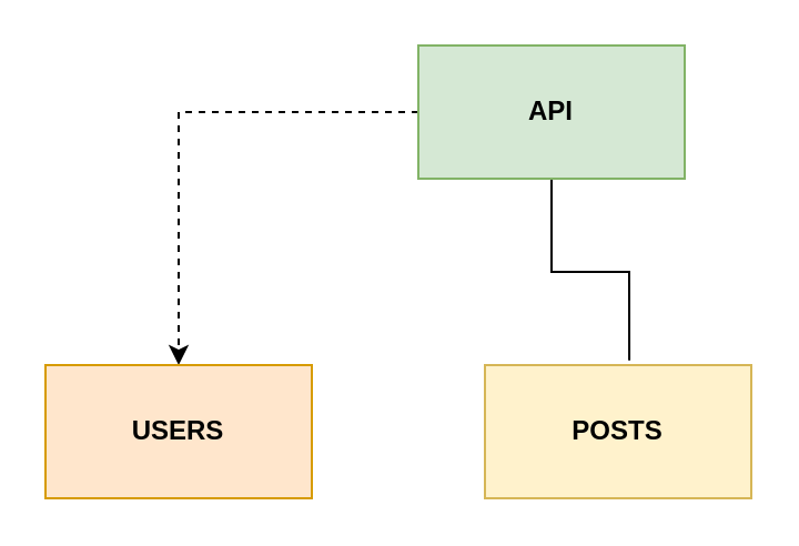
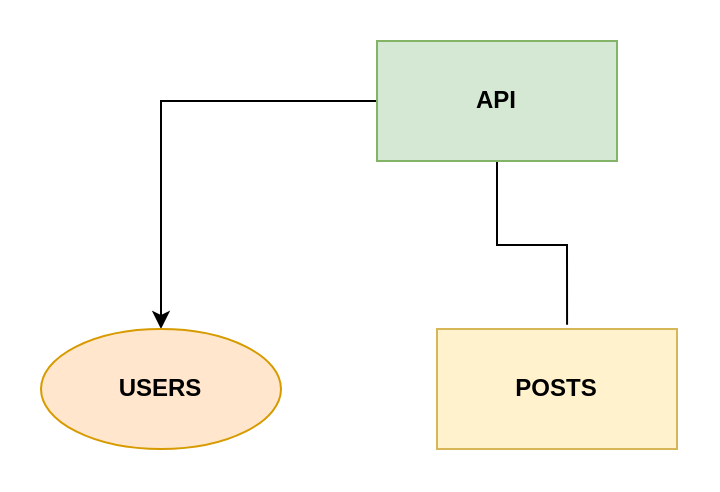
- <mxCell id="2" style="edgeStyle=orthogonalEdgeStyle;rounded=0;orthogonalLoop=1;jettySize=auto;html=1;entryX=0.5;entryY=0;entryDx=0;entryDy=0;dashed=1;" edge="1" parent="1" source="4" target="5"><mxGeometry relative="1" as="geometry" /></mxCell>
+ <mxCell id="2" style="edgeStyle=orthogonalEdgeStyle;rounded=0;orthogonalLoop=1;jettySize=auto;html=1;entryX=0.5;entryY=0;entryDx=0;entryDy=0;" edge="1" parent="1" source="4" target="5"><mxGeometry relative="1" as="geometry" /></mxCell>
- <mxCell id="5" value="&lt;b&gt;USERS&lt;/b&gt;" style="rounded=0;whiteSpace=wrap;html=1;fillColor=#ffe6cc;strokeColor=#d79b00;" vertex="1" parent="1"><mxGeometry x="20" y="164" width="120" height="60" as="geometry" /></mxCell>
+ <mxCell id="5" value="&lt;b&gt;USERS&lt;/b&gt;" style="ellipse;whiteSpace=wrap;html=1;fillColor=#ffe6cc;strokeColor=#d79b00;" vertex="1" parent="1"><mxGeometry x="20" y="164" width="120" height="60" as="geometry" /></mxCell>
